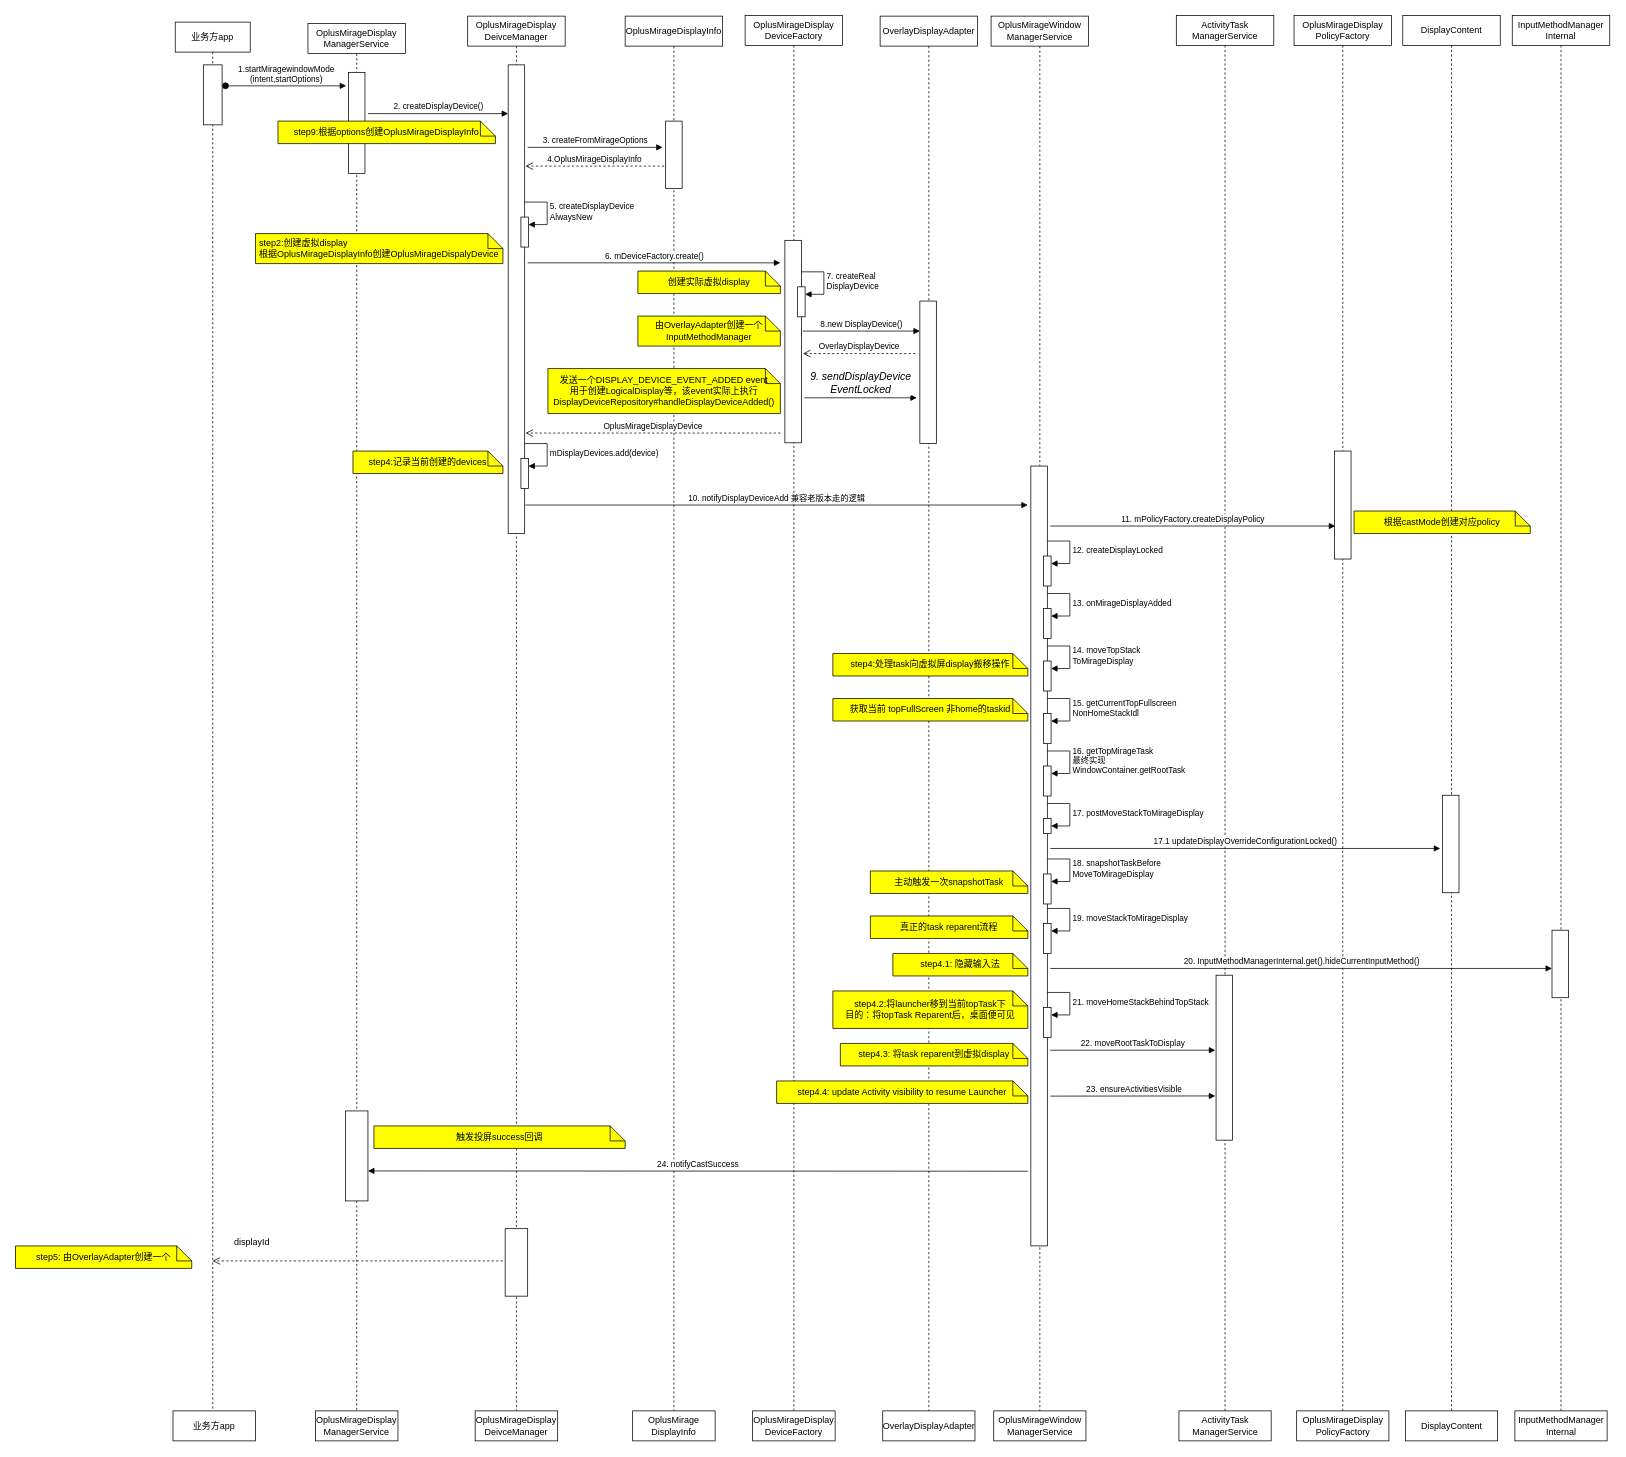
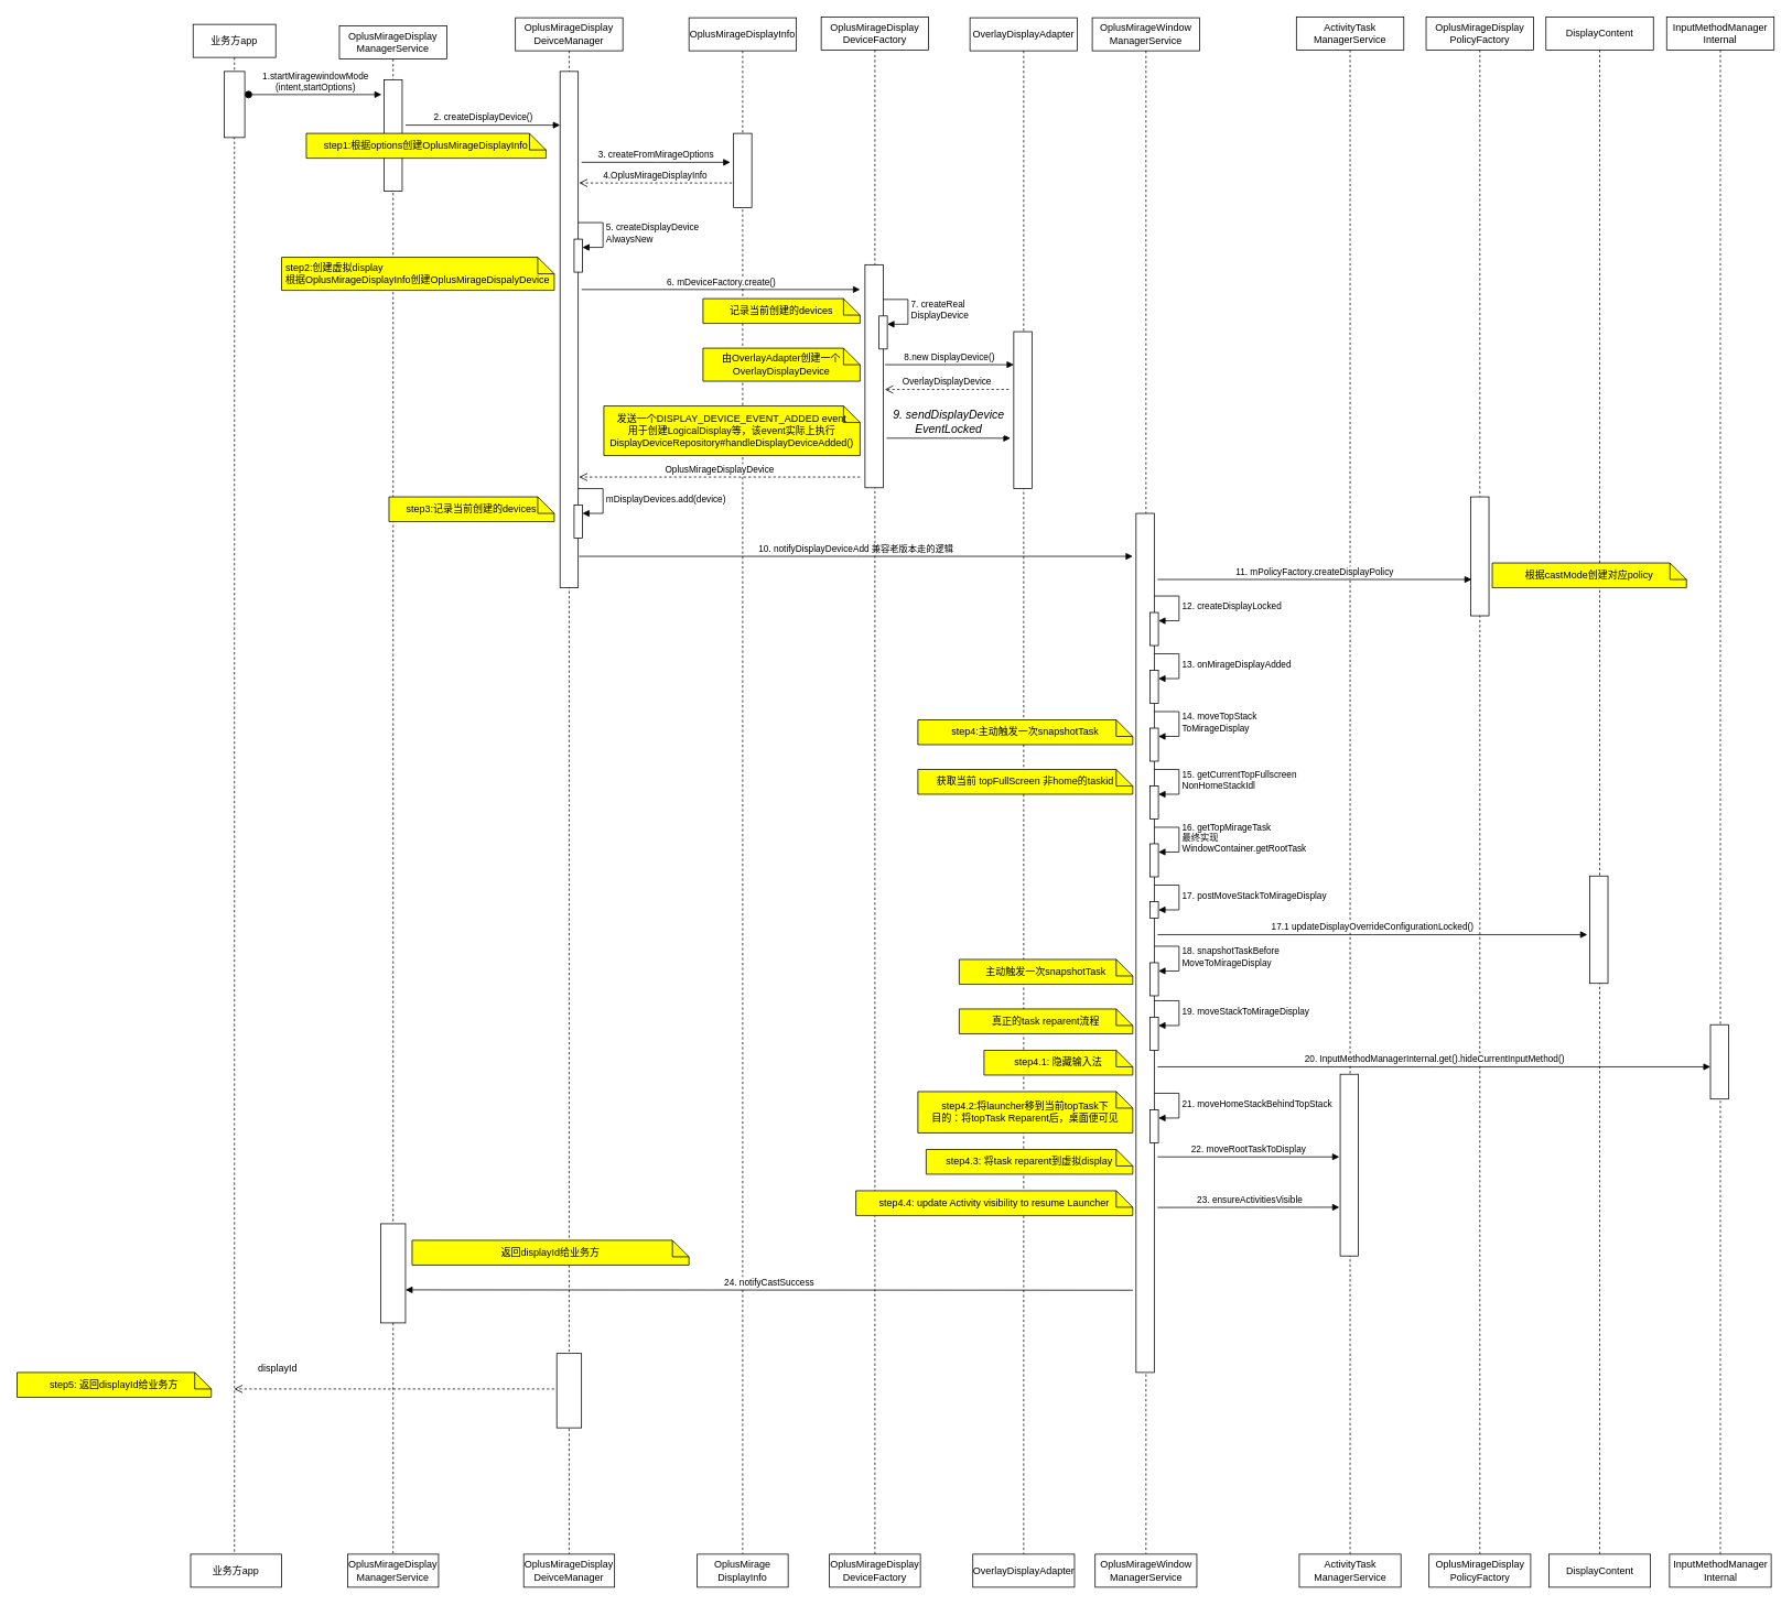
- <mxCell id="57" value="&lt;div style=&quot;text-align: left;&quot;&gt;step9:根据options创建OplusMirageDisplayInfo&lt;/div&gt;" style="shape=note;size=20;whiteSpace=wrap;html=1;fillColor=#FFFF00;" vertex="1" parent="1"><mxGeometry y="161" width="290" height="30" as="geometry" x="370" /></mxCell>
+ <mxCell id="57" value="&lt;div style=&quot;text-align: left;&quot;&gt;step1:根据options创建OplusMirageDisplayInfo&lt;/div&gt;" style="shape=note;size=20;whiteSpace=wrap;html=1;fillColor=#FFFF00;" vertex="1" parent="1"><mxGeometry y="161" width="290" height="30" as="geometry" x="370" /></mxCell>
- <mxCell id="60" value="创建实际虚拟display" style="shape=note;size=20;whiteSpace=wrap;html=1;fillColor=#FFFF00;" vertex="1" parent="1"><mxGeometry x="850" y="361" width="190" height="30" as="geometry" /></mxCell>
+ <mxCell id="60" value="记录当前创建的devices" style="shape=note;size=20;whiteSpace=wrap;html=1;fillColor=#FFFF00;" vertex="1" parent="1"><mxGeometry x="850" y="361" width="190" height="30" as="geometry" /></mxCell>
- <mxCell id="63" value="由OverlayAdapter创建一个&lt;br&gt;InputMethodManager" style="shape=note;size=20;whiteSpace=wrap;html=1;fillColor=#FFFF00;" vertex="1" parent="1"><mxGeometry x="850" y="421" width="190" height="40" as="geometry" /></mxCell>
+ <mxCell id="63" value="由OverlayAdapter创建一个&lt;br&gt;OverlayDisplayDevice" style="shape=note;size=20;whiteSpace=wrap;html=1;fillColor=#FFFF00;" vertex="1" parent="1"><mxGeometry x="850" y="421" width="190" height="40" as="geometry" /></mxCell>
- <mxCell id="65" value="step4:记录当前创建的devices" style="shape=note;size=20;whiteSpace=wrap;html=1;fillColor=#FFFF00;" vertex="1" parent="1"><mxGeometry x="470" y="601" width="200" height="30" as="geometry" /></mxCell>
+ <mxCell id="65" value="step3:记录当前创建的devices" style="shape=note;size=20;whiteSpace=wrap;html=1;fillColor=#FFFF00;" vertex="1" parent="1"><mxGeometry x="470" y="601" width="200" height="30" as="geometry" /></mxCell>
- <mxCell id="66" value="step4:处理task向虚拟屏display搬移操作" style="shape=note;size=20;whiteSpace=wrap;html=1;fillColor=#FFFF00;" vertex="1" parent="1"><mxGeometry x="1110" y="871" width="260" height="30" as="geometry" /></mxCell>
+ <mxCell id="66" value="step4:主动触发一次snapshotTask" style="shape=note;size=20;whiteSpace=wrap;html=1;fillColor=#FFFF00;" vertex="1" parent="1"><mxGeometry x="1110" y="871" width="260" height="30" as="geometry" /></mxCell>
- <mxCell id="74" value="触发投屏success回调" style="shape=note;size=20;whiteSpace=wrap;html=1;fillColor=#FFFF00;" vertex="1" parent="1"><mxGeometry x="498" y="1501" width="335" height="30" as="geometry" /></mxCell>
+ <mxCell id="74" value="返回displayId给业务方" style="shape=note;size=20;whiteSpace=wrap;html=1;fillColor=#FFFF00;" vertex="1" parent="1"><mxGeometry x="498" y="1501" width="335" height="30" as="geometry" /></mxCell>
- <mxCell id="79" value="step5: 由OverlayAdapter创建一个" style="shape=note;size=20;whiteSpace=wrap;html=1;fillColor=#FFFF00;" vertex="1" parent="1"><mxGeometry x="20" y="1661" width="235" height="30" as="geometry" /></mxCell>
+ <mxCell id="79" value="step5: 返回displayId给业务方" style="shape=note;size=20;whiteSpace=wrap;html=1;fillColor=#FFFF00;" vertex="1" parent="1"><mxGeometry x="20" y="1661" width="235" height="30" as="geometry" /></mxCell>
